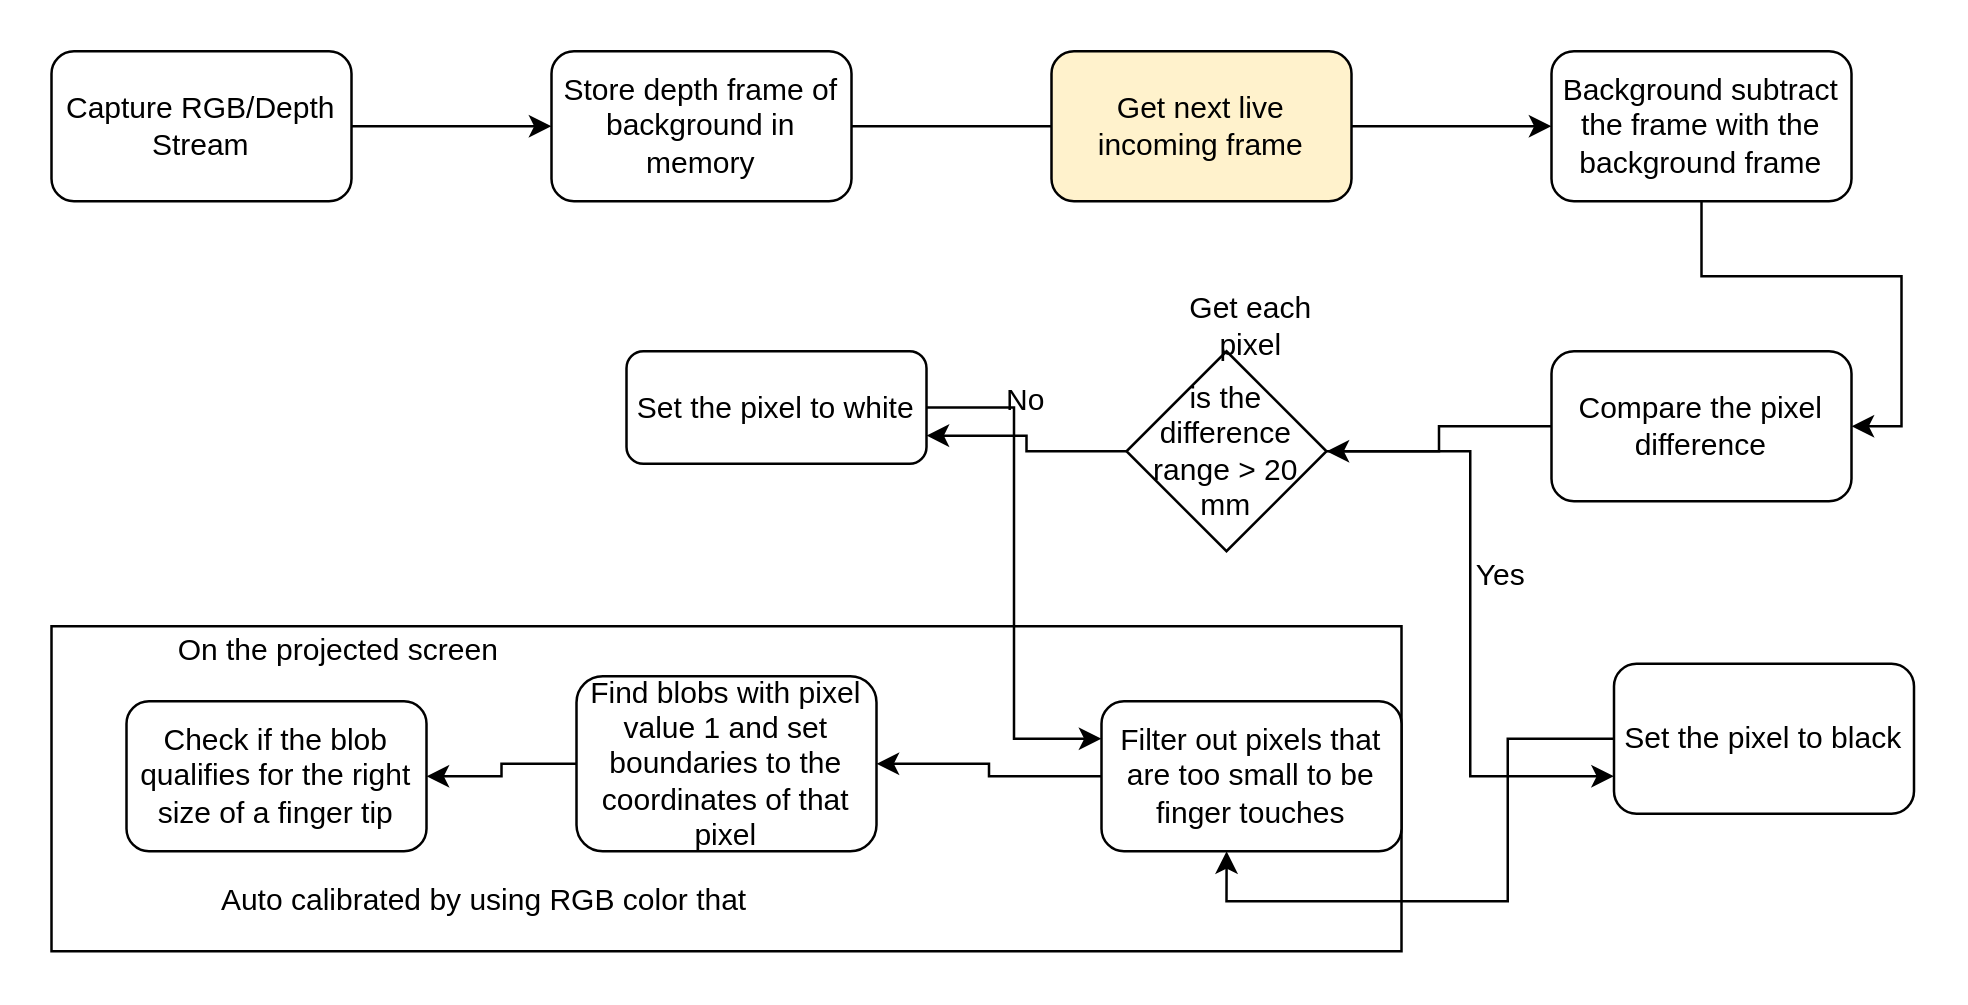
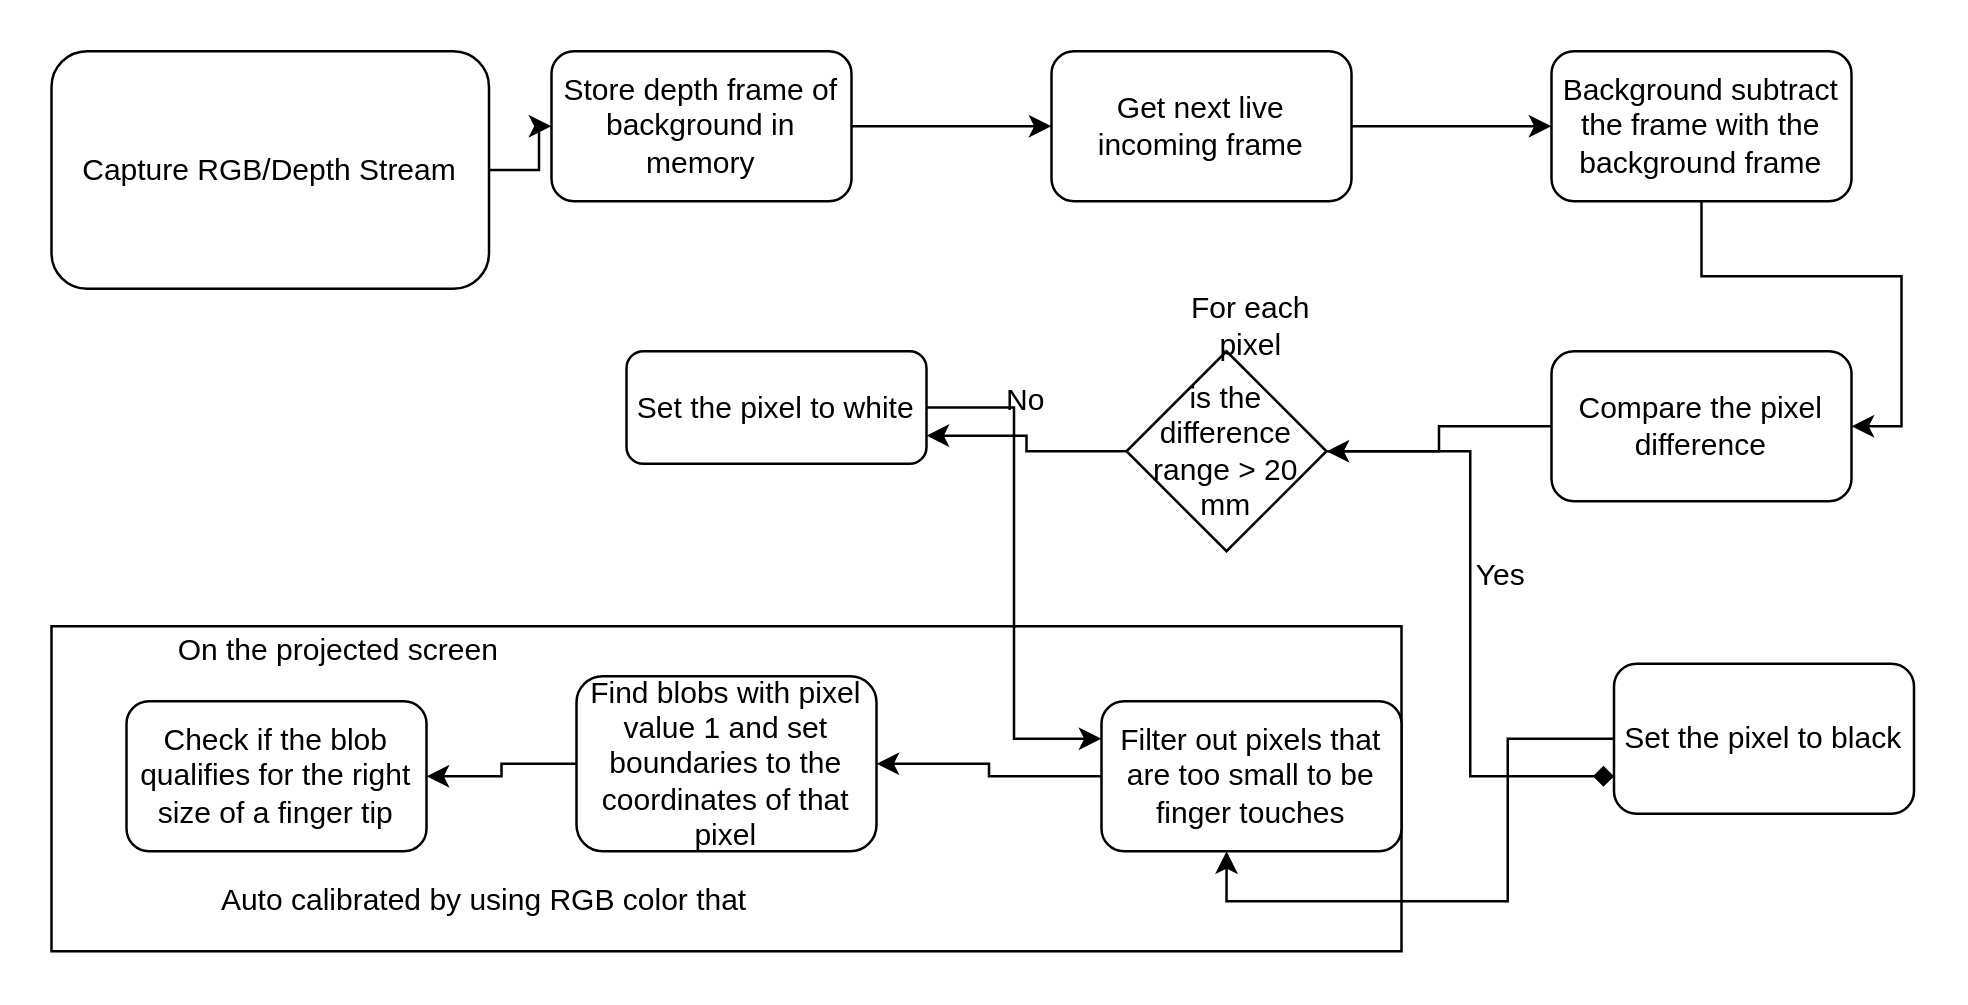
- <mxCell id="4" value="Capture RGB/Depth Stream" style="rounded=1;whiteSpace=wrap;html=1;" vertex="1" parent="1"><mxGeometry x="20" y="20" width="120" height="60" as="geometry" /></mxCell>
+ <mxCell id="4" value="Capture RGB/Depth Stream" style="rounded=1;whiteSpace=wrap;html=1;" vertex="1" parent="1"><mxGeometry x="20" y="20" width="175" height="95" as="geometry" /></mxCell>
- <mxCell id="5" style="edgeStyle=orthogonalEdgeStyle;rounded=0;orthogonalLoop=1;jettySize=auto;html=1;entryX=0;entryY=0.5;entryDx=0;entryDy=0;endArrow=none;" edge="1" parent="1" source="6" target="8"><mxGeometry relative="1" as="geometry" /></mxCell>
+ <mxCell id="5" style="edgeStyle=orthogonalEdgeStyle;rounded=0;orthogonalLoop=1;jettySize=auto;html=1;entryX=0;entryY=0.5;entryDx=0;entryDy=0;" edge="1" parent="1" source="6" target="8"><mxGeometry relative="1" as="geometry" /></mxCell>
- <mxCell id="8" value="Get next live incoming frame" style="rounded=1;whiteSpace=wrap;html=1;fillColor=#fff2cc;" vertex="1" parent="1"><mxGeometry x="420" y="20" width="120" height="60" as="geometry" /></mxCell>
+ <mxCell id="8" value="Get next live incoming frame" style="rounded=1;whiteSpace=wrap;html=1;" vertex="1" parent="1"><mxGeometry x="420" y="20" width="120" height="60" as="geometry" /></mxCell>
- <mxCell id="20" value="Get each pixel" style="text;html=1;strokeColor=none;fillColor=none;align=center;verticalAlign=middle;whiteSpace=wrap;rounded=0;" vertex="1" parent="1"><mxGeometry x="470" y="120" width="60" height="20" as="geometry" /></mxCell>
+ <mxCell id="20" value="For each pixel" style="text;html=1;strokeColor=none;fillColor=none;align=center;verticalAlign=middle;whiteSpace=wrap;rounded=0;" vertex="1" parent="1"><mxGeometry x="470" y="120" width="60" height="20" as="geometry" /></mxCell>
- <mxCell id="14" style="edgeStyle=orthogonalEdgeStyle;rounded=0;orthogonalLoop=1;jettySize=auto;html=1;entryX=0;entryY=0.75;entryDx=0;entryDy=0;" edge="1" parent="1" source="15" target="19"><mxGeometry relative="1" as="geometry" /></mxCell>
+ <mxCell id="14" style="edgeStyle=orthogonalEdgeStyle;rounded=0;orthogonalLoop=1;jettySize=auto;html=1;entryX=0;entryY=0.75;entryDx=0;entryDy=0;endArrow=diamond;" edge="1" parent="1" source="15" target="19"><mxGeometry relative="1" as="geometry" /></mxCell>
